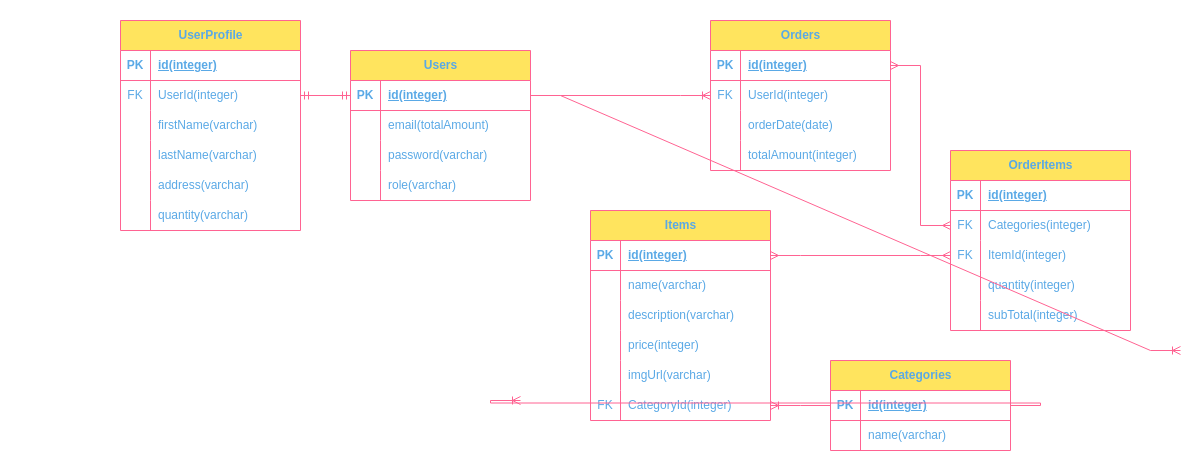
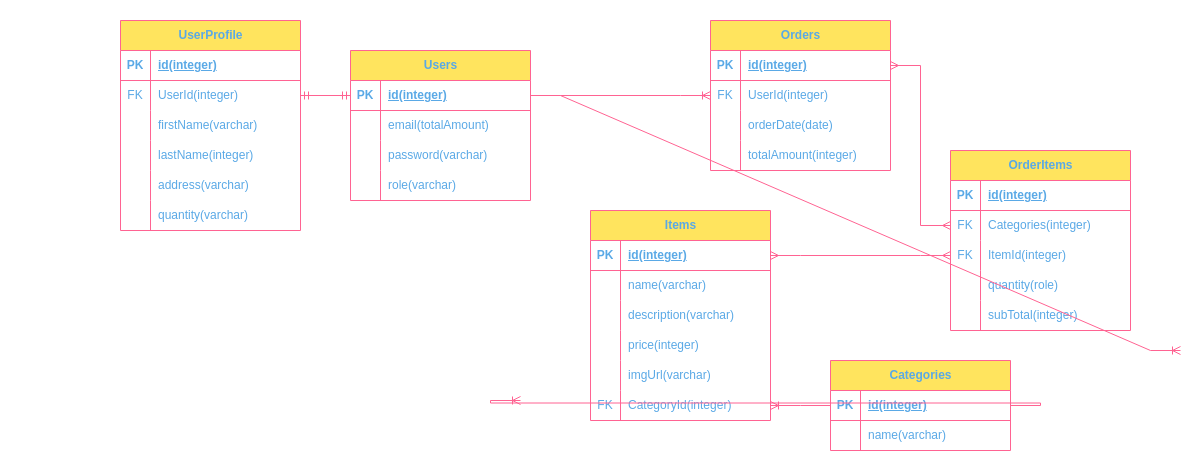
- <mxCell id="67" value="lastName(varchar)" style="shape=partialRectangle;connectable=0;fillColor=none;top=0;left=0;bottom=0;right=0;align=left;spacingLeft=6;overflow=hidden;whiteSpace=wrap;html=1;strokeColor=#FF6392;fontColor=#5AA9E6;" vertex="1" parent="65"><mxGeometry x="30" width="150" height="30" as="geometry"><mxRectangle width="150" height="30" as="alternateBounds" /></mxGeometry></mxCell>
+ <mxCell id="67" value="lastName(integer)" style="shape=partialRectangle;connectable=0;fillColor=none;top=0;left=0;bottom=0;right=0;align=left;spacingLeft=6;overflow=hidden;whiteSpace=wrap;html=1;strokeColor=#FF6392;fontColor=#5AA9E6;" vertex="1" parent="65"><mxGeometry x="30" width="150" height="30" as="geometry"><mxRectangle width="150" height="30" as="alternateBounds" /></mxGeometry></mxCell>
- <mxCell id="86" value="quantity(integer)" style="shape=partialRectangle;connectable=0;fillColor=none;top=0;left=0;bottom=0;right=0;align=left;spacingLeft=6;overflow=hidden;whiteSpace=wrap;html=1;strokeColor=#FF6392;fontColor=#5AA9E6;" vertex="1" parent="84"><mxGeometry x="30" width="150" height="30" as="geometry"><mxRectangle width="150" height="30" as="alternateBounds" /></mxGeometry></mxCell>
+ <mxCell id="86" value="quantity(role)" style="shape=partialRectangle;connectable=0;fillColor=none;top=0;left=0;bottom=0;right=0;align=left;spacingLeft=6;overflow=hidden;whiteSpace=wrap;html=1;strokeColor=#FF6392;fontColor=#5AA9E6;" vertex="1" parent="84"><mxGeometry x="30" width="150" height="30" as="geometry"><mxRectangle width="150" height="30" as="alternateBounds" /></mxGeometry></mxCell>
